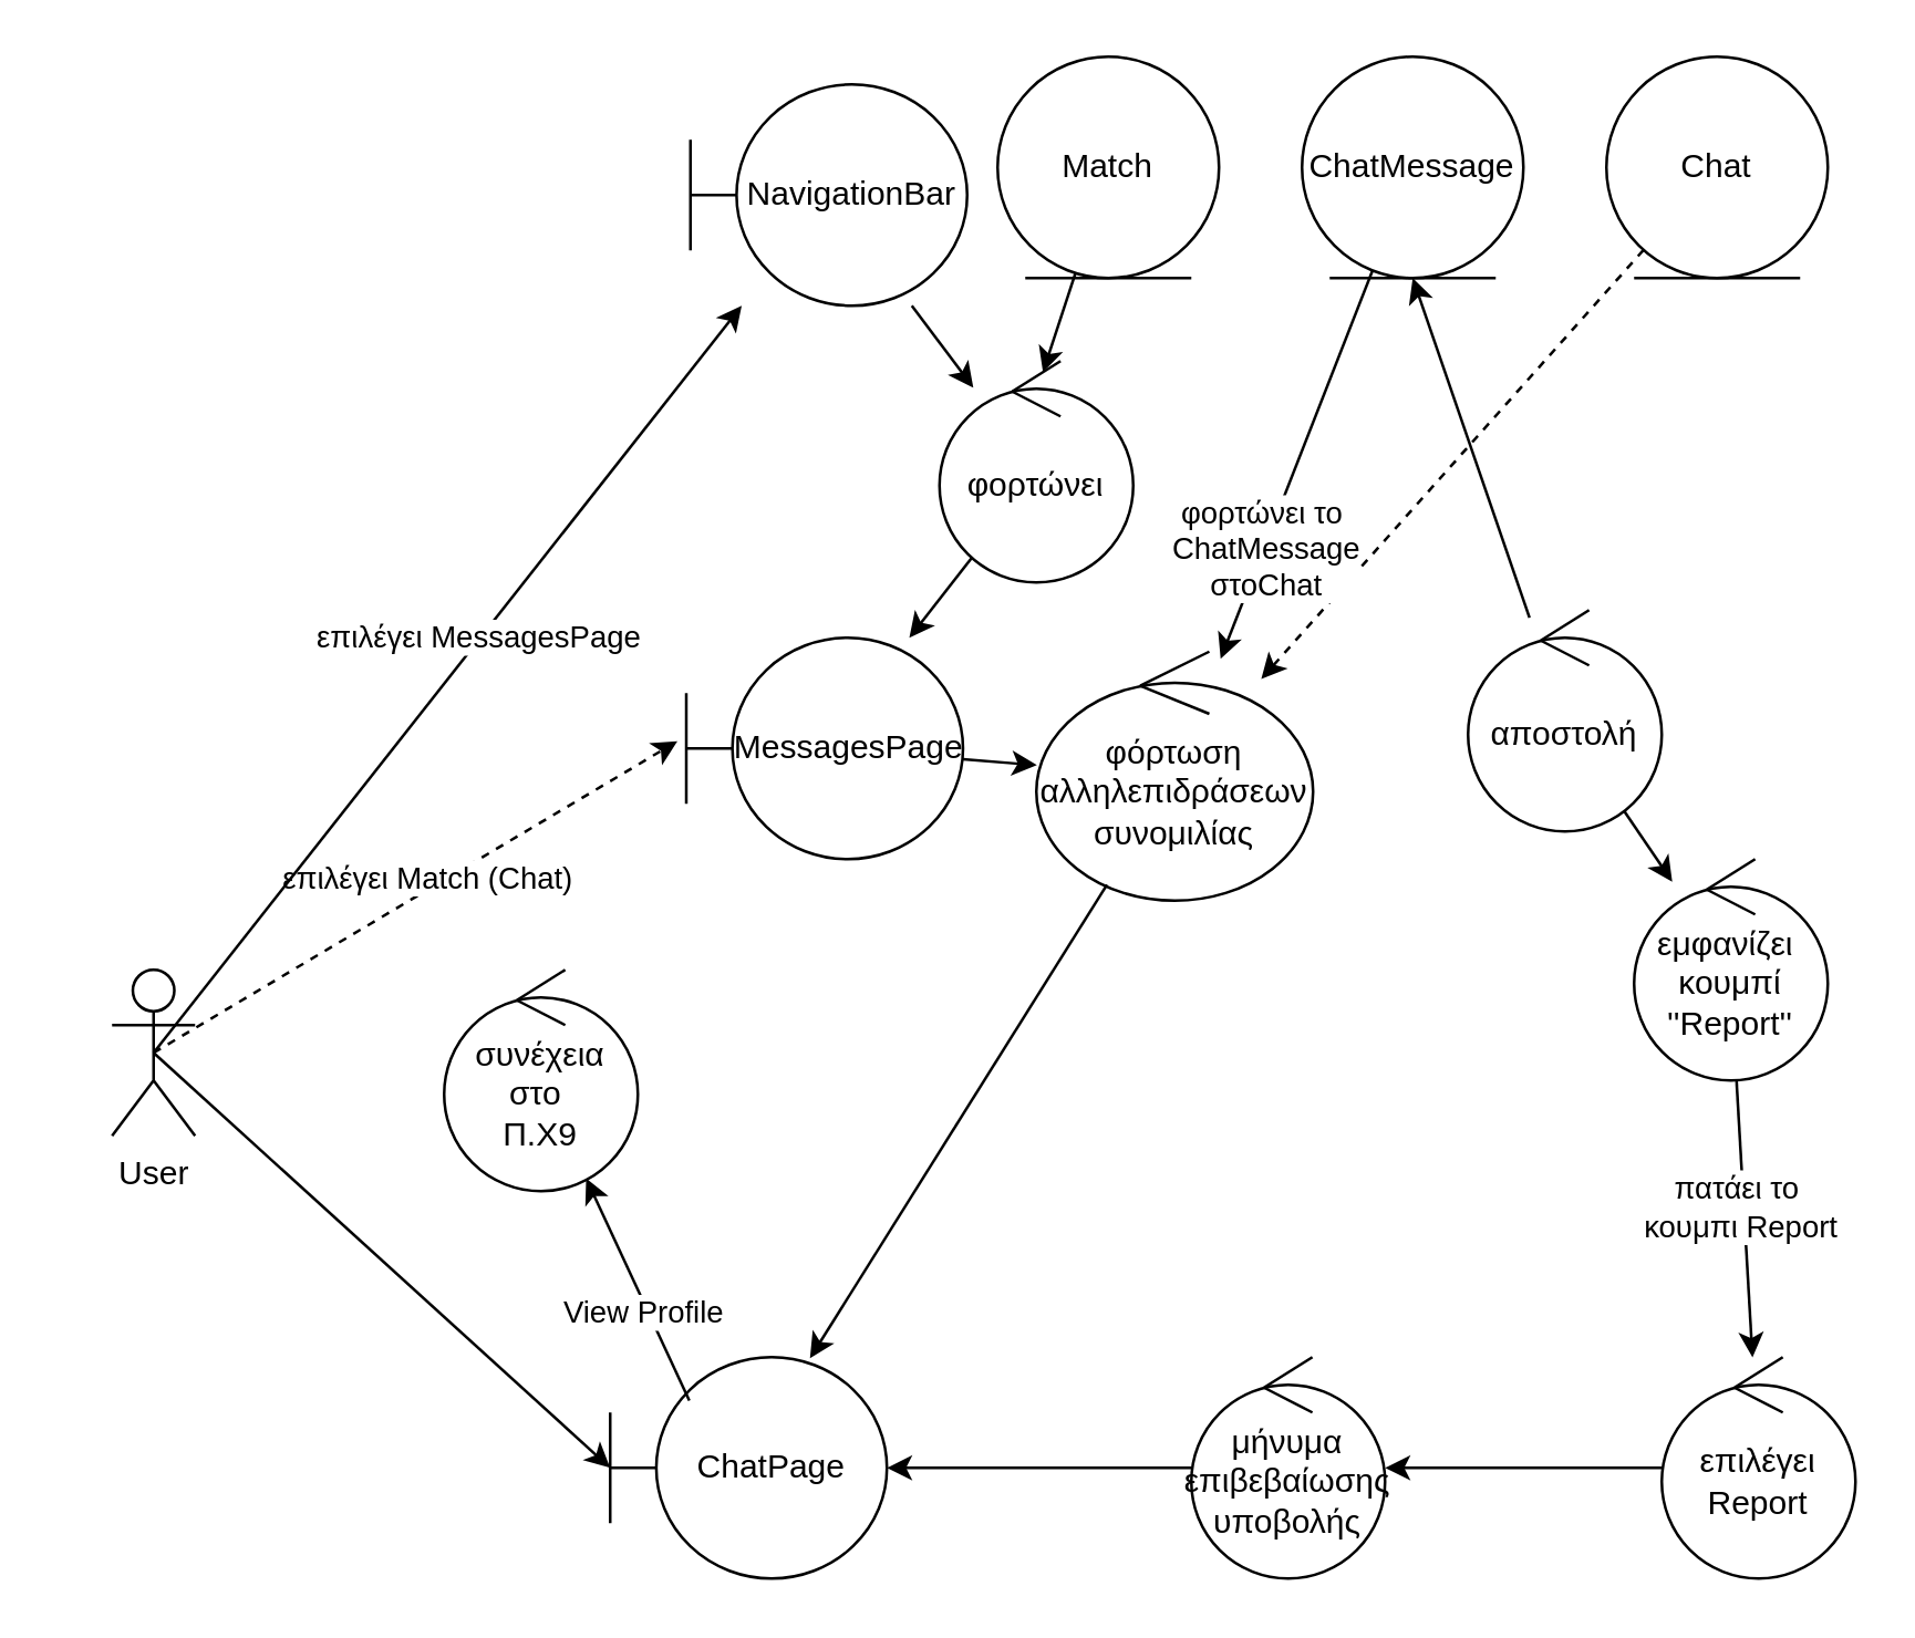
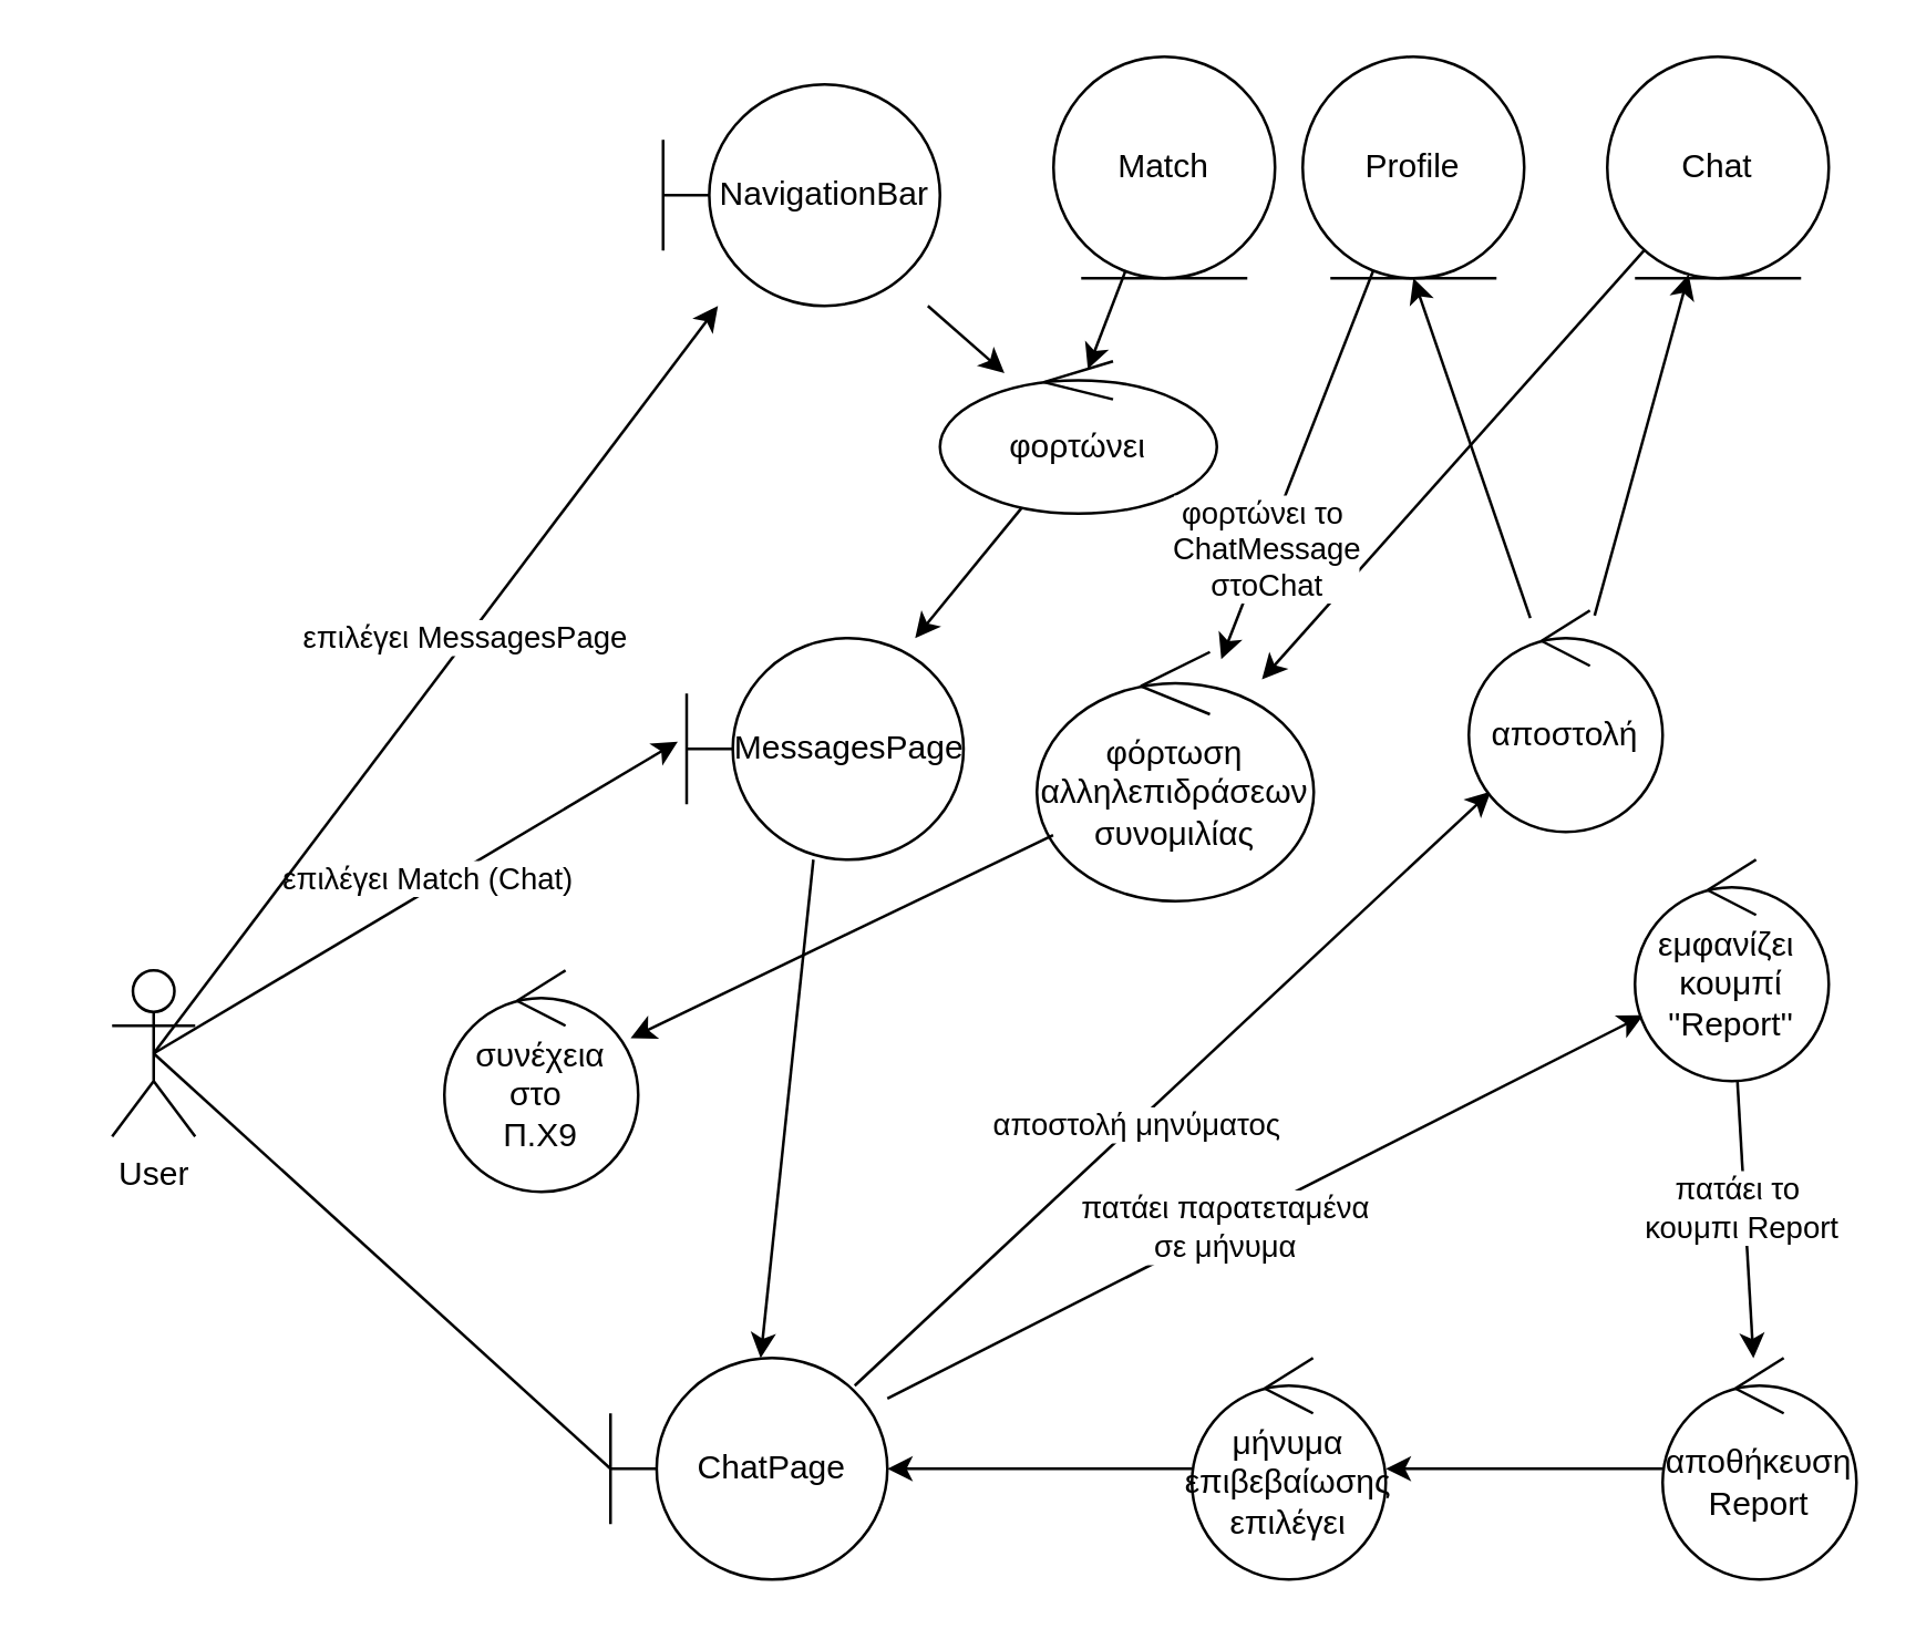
- <mxCell id="11" value="Match" style="ellipse;shape=umlEntity;whiteSpace=wrap;html=1;" parent="1" vertex="1"><mxGeometry x="360" y="20" width="80" height="80" as="geometry" /></mxCell>
+ <mxCell id="11" value="Match" style="ellipse;shape=umlEntity;whiteSpace=wrap;html=1;" parent="1" vertex="1"><mxGeometry x="380" y="20" width="80" height="80" as="geometry" /></mxCell>
- <mxCell id="35" value="ChatMessage" style="ellipse;shape=umlEntity;whiteSpace=wrap;html=1;" parent="1" vertex="1"><mxGeometry x="470" y="20" width="80" height="80" as="geometry" /></mxCell>
+ <mxCell id="35" value="Profile" style="ellipse;shape=umlEntity;whiteSpace=wrap;html=1;" parent="1" vertex="1"><mxGeometry x="470" y="20" width="80" height="80" as="geometry" /></mxCell>
- <mxCell id="32" value="NavigationBar" style="shape=umlBoundary;whiteSpace=wrap;html=1;" parent="1" vertex="1"><mxGeometry x="249" y="30" width="100" height="80" as="geometry" /></mxCell>
+ <mxCell id="32" value="NavigationBar" style="shape=umlBoundary;whiteSpace=wrap;html=1;" parent="1" vertex="1"><mxGeometry x="239" y="30" width="100" height="80" as="geometry" /></mxCell>
- <mxCell id="12" style="edgeStyle=none;rounded=0;orthogonalLoop=1;jettySize=auto;html=1;dashed=1;" parent="1" source="13" target="16" edge="1"><mxGeometry relative="1" as="geometry" /></mxCell>
+ <mxCell id="12" style="edgeStyle=none;rounded=0;orthogonalLoop=1;jettySize=auto;html=1;" parent="1" source="13" target="16" edge="1"><mxGeometry relative="1" as="geometry" /></mxCell>
- <mxCell id="15" value="φορτώνει" style="ellipse;shape=umlControl;whiteSpace=wrap;html=1;" parent="1" vertex="1"><mxGeometry x="339" y="130" width="70" height="80" as="geometry" /></mxCell>
+ <mxCell id="15" value="φορτώνει" style="ellipse;shape=umlControl;whiteSpace=wrap;html=1;" parent="1" vertex="1"><mxGeometry x="339" y="130" width="100" height="55" as="geometry" /></mxCell>
- <mxCell id="8" value="" style="edgeStyle=none;rounded=0;orthogonalLoop=1;jettySize=auto;html=1;" parent="1" source="9" target="16" edge="1"><mxGeometry relative="1" as="geometry" /></mxCell>
+ <mxCell id="8" value="" style="edgeStyle=none;rounded=0;orthogonalLoop=1;jettySize=auto;html=1;" parent="1" source="9" target="21" edge="1"><mxGeometry relative="1" as="geometry" /></mxCell>
- <mxCell id="26" style="edgeStyle=none;rounded=0;orthogonalLoop=1;jettySize=auto;html=1;" parent="1" source="27" target="36" edge="1"><mxGeometry relative="1" as="geometry" /></mxCell>
+ <mxCell id="26" style="edgeStyle=none;rounded=0;orthogonalLoop=1;jettySize=auto;html=1;" parent="1" source="27" target="13" edge="1"><mxGeometry relative="1" as="geometry" /></mxCell>
+ <mxCell id="17" value="" style="edgeStyle=none;rounded=0;orthogonalLoop=1;jettySize=auto;html=1;exitX=0.882;exitY=0.125;exitDx=0;exitDy=0;exitPerimeter=0;" parent="1" source="21" target="27" edge="1"><mxGeometry relative="1" as="geometry" /></mxCell>
+ <mxCell id="18" value="αποστολή μηνύματος" style="edgeLabel;html=1;align=center;verticalAlign=middle;resizable=0;points=[];" parent="17" vertex="1" connectable="0"><mxGeometry x="-0.119" relative="1" as="geometry"><mxPoint as="offset" /></mxGeometry></mxCell>
- <mxCell id="2" style="rounded=0;orthogonalLoop=1;jettySize=auto;html=1;exitX=0.5;exitY=0.5;exitDx=0;exitDy=0;exitPerimeter=0;entryX=-0.032;entryY=0.467;entryDx=0;entryDy=0;entryPerimeter=0;dashed=1;" parent="1" source="6" target="9" edge="1"><mxGeometry relative="1" as="geometry"><mxPoint x="227" y="271.52" as="targetPoint" /></mxGeometry></mxCell>
+ <mxCell id="2" style="rounded=0;orthogonalLoop=1;jettySize=auto;html=1;exitX=0.5;exitY=0.5;exitDx=0;exitDy=0;exitPerimeter=0;entryX=-0.032;entryY=0.467;entryDx=0;entryDy=0;entryPerimeter=0;" parent="1" source="6" target="9" edge="1"><mxGeometry relative="1" as="geometry"><mxPoint x="227" y="271.52" as="targetPoint" /></mxGeometry></mxCell>
+ <mxCell id="19" style="rounded=0;orthogonalLoop=1;jettySize=auto;html=1;" parent="1" source="21" target="36" edge="1"><mxGeometry relative="1" as="geometry" /></mxCell>
+ <mxCell id="20" value="πατάει παρατεταμένα&lt;div&gt;σε μήνυμα&lt;/div&gt;" style="edgeLabel;html=1;align=center;verticalAlign=middle;resizable=0;points=[];" parent="19" vertex="1" connectable="0"><mxGeometry x="0.155" y="2" relative="1" as="geometry"><mxPoint x="-35" y="20" as="offset" /></mxGeometry></mxCell>
- <mxCell id="22" style="edgeStyle=none;rounded=0;orthogonalLoop=1;jettySize=auto;html=1;entryX=0.722;entryY=0.005;entryDx=0;entryDy=0;entryPerimeter=0;" parent="1" source="16" target="21" edge="1"><mxGeometry relative="1" as="geometry" /></mxCell>
+ <mxCell id="22" style="edgeStyle=none;rounded=0;orthogonalLoop=1;jettySize=auto;html=1;" parent="1" source="16" target="28" edge="1"><mxGeometry relative="1" as="geometry" /></mxCell>
- <mxCell id="29" style="edgeStyle=none;rounded=0;orthogonalLoop=1;jettySize=auto;html=1;exitX=0.286;exitY=0.196;exitDx=0;exitDy=0;exitPerimeter=0;" parent="1" source="21" target="28" edge="1"><mxGeometry relative="1" as="geometry" /></mxCell>
- <mxCell id="30" value="View Profile" style="edgeLabel;html=1;align=center;verticalAlign=middle;resizable=0;points=[];" parent="29" vertex="1" connectable="0"><mxGeometry x="-0.18" y="2" relative="1" as="geometry"><mxPoint as="offset" /></mxGeometry></mxCell>
- <mxCell id="23" style="edgeStyle=none;rounded=0;orthogonalLoop=1;jettySize=auto;html=1;exitX=0.5;exitY=0.5;exitDx=0;exitDy=0;exitPerimeter=0;entryX=0;entryY=0.5;entryDx=0;entryDy=0;entryPerimeter=0;" parent="1" source="6" target="21" edge="1"><mxGeometry relative="1" as="geometry" /></mxCell>
+ <mxCell id="23" style="edgeStyle=none;rounded=0;orthogonalLoop=1;jettySize=auto;html=1;exitX=0.5;exitY=0.5;exitDx=0;exitDy=0;exitPerimeter=0;entryX=0;entryY=0.5;entryDx=0;entryDy=0;entryPerimeter=0;endArrow=none;" parent="1" source="6" target="21" edge="1"><mxGeometry relative="1" as="geometry" /></mxCell>
- <mxCell id="42" value="μήνυμα επιβεβαίωσης&lt;div&gt;υποβολής&lt;/div&gt;" style="ellipse;shape=umlControl;whiteSpace=wrap;html=1;" parent="1" vertex="1"><mxGeometry x="430" y="490" width="70" height="80" as="geometry" /></mxCell>
+ <mxCell id="42" value="μήνυμα επιβεβαίωσης&lt;div&gt;επιλέγει&lt;/div&gt;" style="ellipse;shape=umlControl;whiteSpace=wrap;html=1;" parent="1" vertex="1"><mxGeometry x="430" y="490" width="70" height="80" as="geometry" /></mxCell>
- <mxCell id="40" value="επιλέγει Report" style="ellipse;shape=umlControl;whiteSpace=wrap;html=1;" parent="1" vertex="1"><mxGeometry x="600" y="490" width="70" height="80" as="geometry" /></mxCell>
+ <mxCell id="40" value="αποθήκευση Report" style="ellipse;shape=umlControl;whiteSpace=wrap;html=1;" parent="1" vertex="1"><mxGeometry x="600" y="490" width="70" height="80" as="geometry" /></mxCell>
